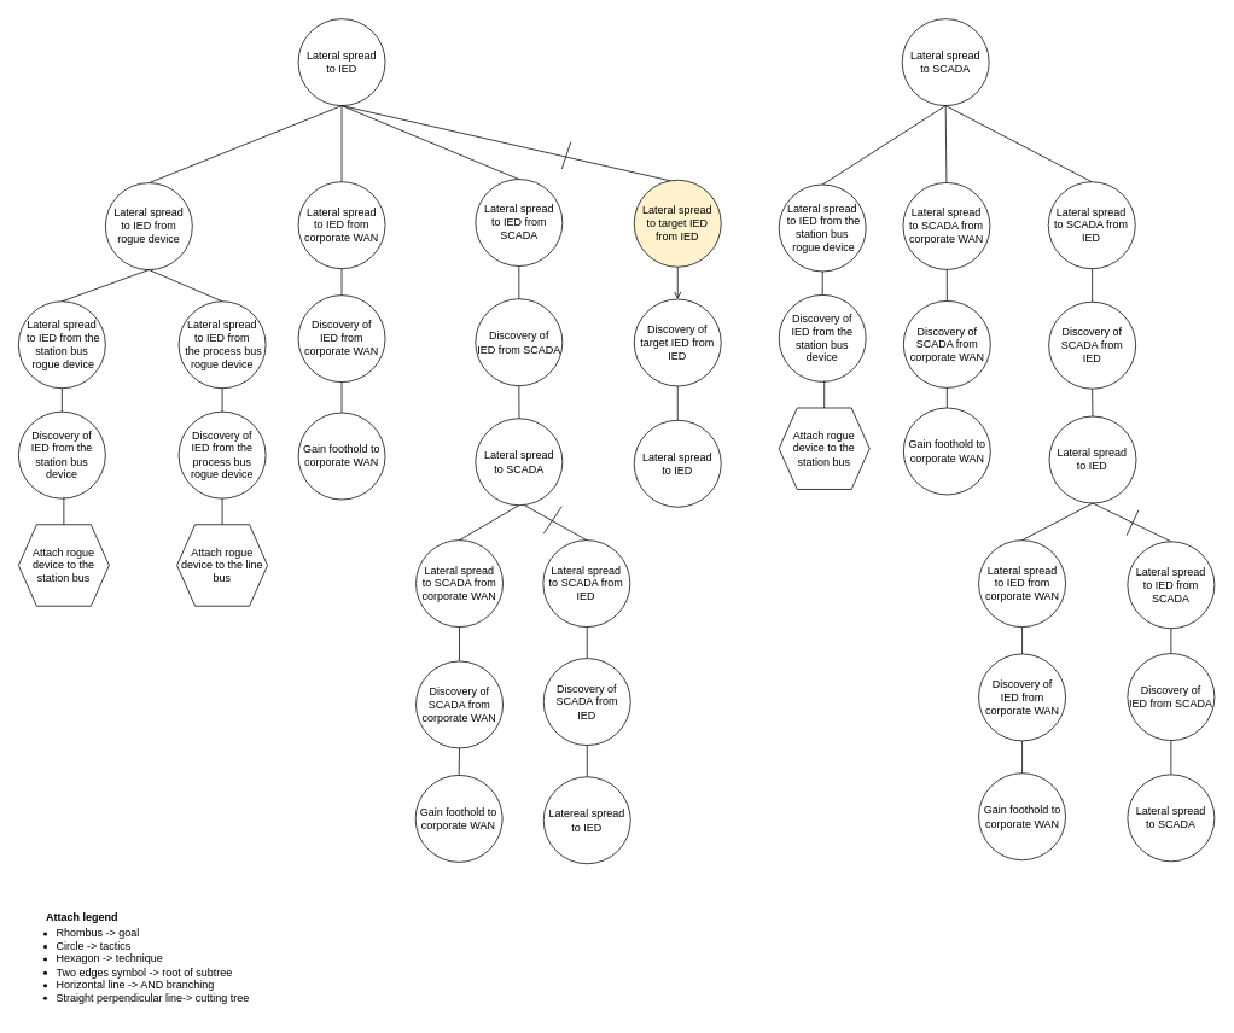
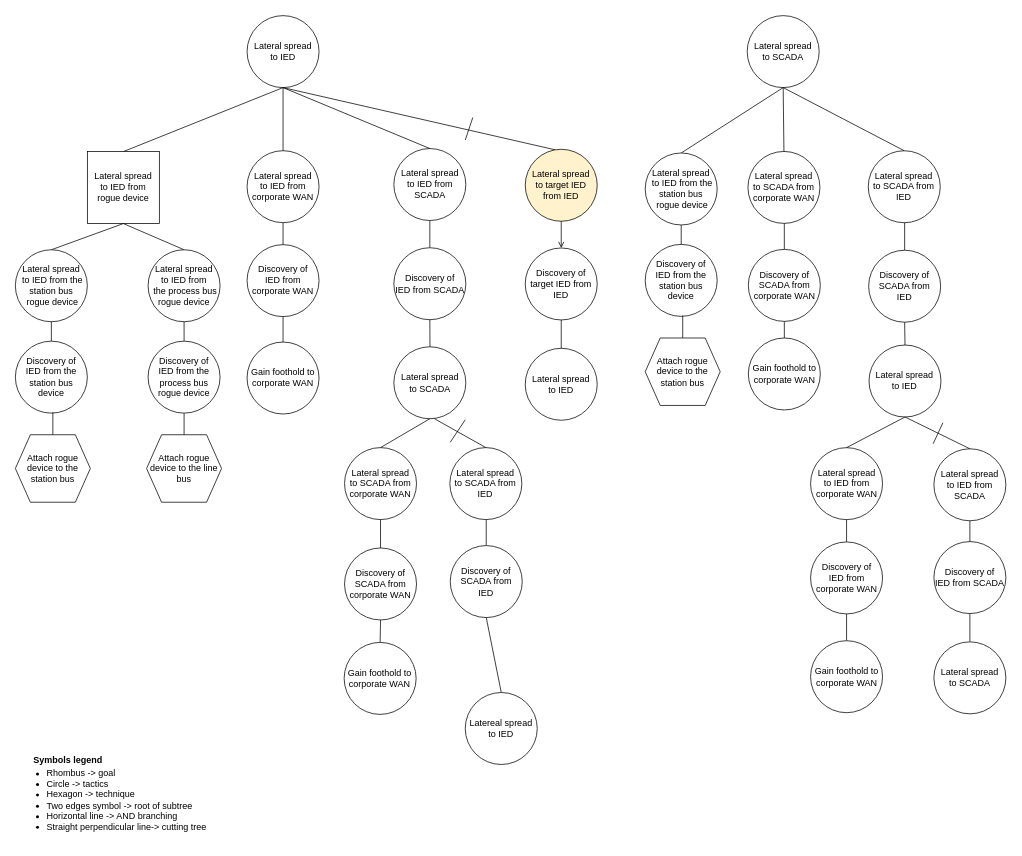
- <mxCell id="64" value="Lateral spread &lt;br&gt;to IED from rogue device" style="ellipse;whiteSpace=wrap;html=1;aspect=fixed;" parent="1" vertex="1"><mxGeometry x="116" y="201.37" width="96" height="96" as="geometry" /></mxCell>
+ <mxCell id="64" value="Lateral spread &lt;br&gt;to IED from rogue device" style="whiteSpace=wrap;html=1;aspect=fixed;rounded=0;" parent="1" vertex="1"><mxGeometry x="116" y="201.37" width="96" height="96" as="geometry" /></mxCell>
- <mxCell id="45" value="Latereal spread to&amp;nbsp;IED" style="ellipse;whiteSpace=wrap;html=1;aspect=fixed;" parent="1" vertex="1"><mxGeometry x="600" y="857.76" width="96" height="96" as="geometry" /></mxCell>
+ <mxCell id="45" value="Latereal spread to&amp;nbsp;IED" style="ellipse;whiteSpace=wrap;html=1;aspect=fixed;" parent="1" vertex="1"><mxGeometry x="620" y="922.76" width="96" height="96" as="geometry" /></mxCell>
- <mxCell id="2" value="&lt;font style=&quot;font-size: 12px&quot;&gt;Attach legend&lt;/font&gt;" style="text;strokeColor=none;fillColor=none;html=1;fontSize=24;fontStyle=1;verticalAlign=middle;align=center;" parent="1" vertex="1"><mxGeometry x="40" y="989" width="100" height="40" as="geometry" /></mxCell>
+ <mxCell id="2" value="&lt;font style=&quot;font-size: 12px&quot;&gt;Symbols legend&lt;/font&gt;" style="text;strokeColor=none;fillColor=none;html=1;fontSize=24;fontStyle=1;verticalAlign=middle;align=center;" parent="1" vertex="1"><mxGeometry x="40" y="989" width="100" height="40" as="geometry" /></mxCell>
